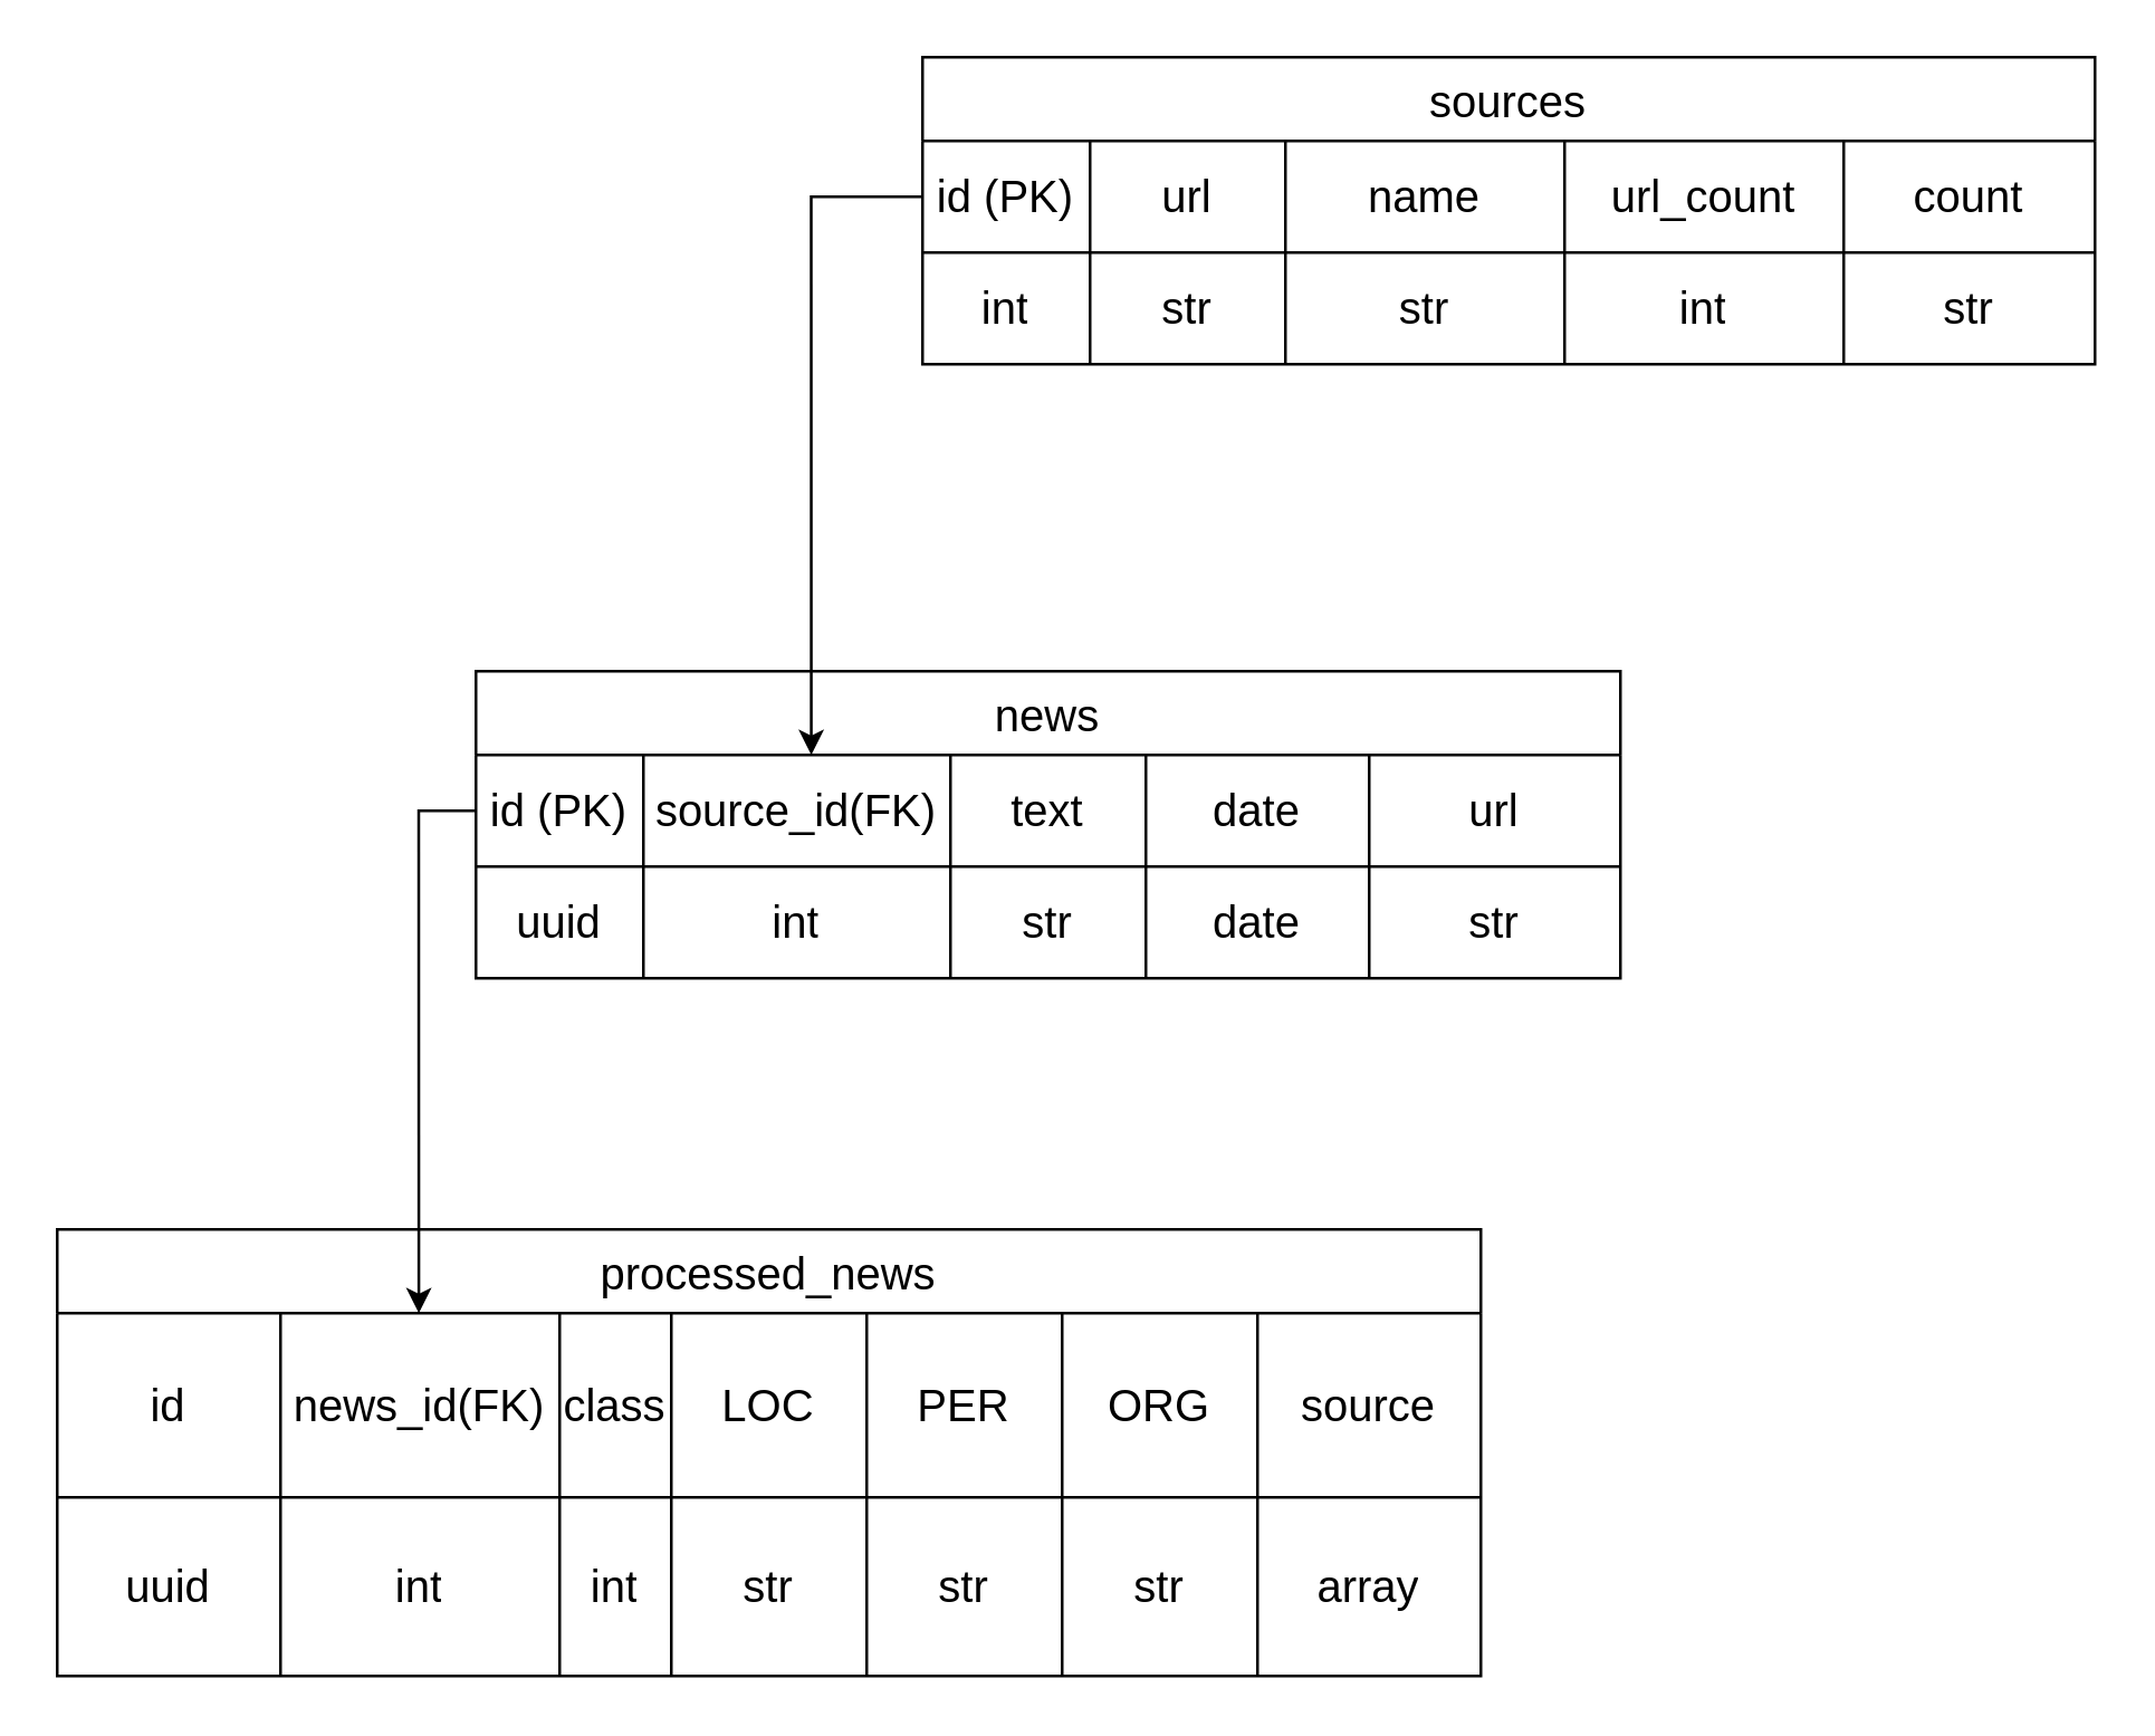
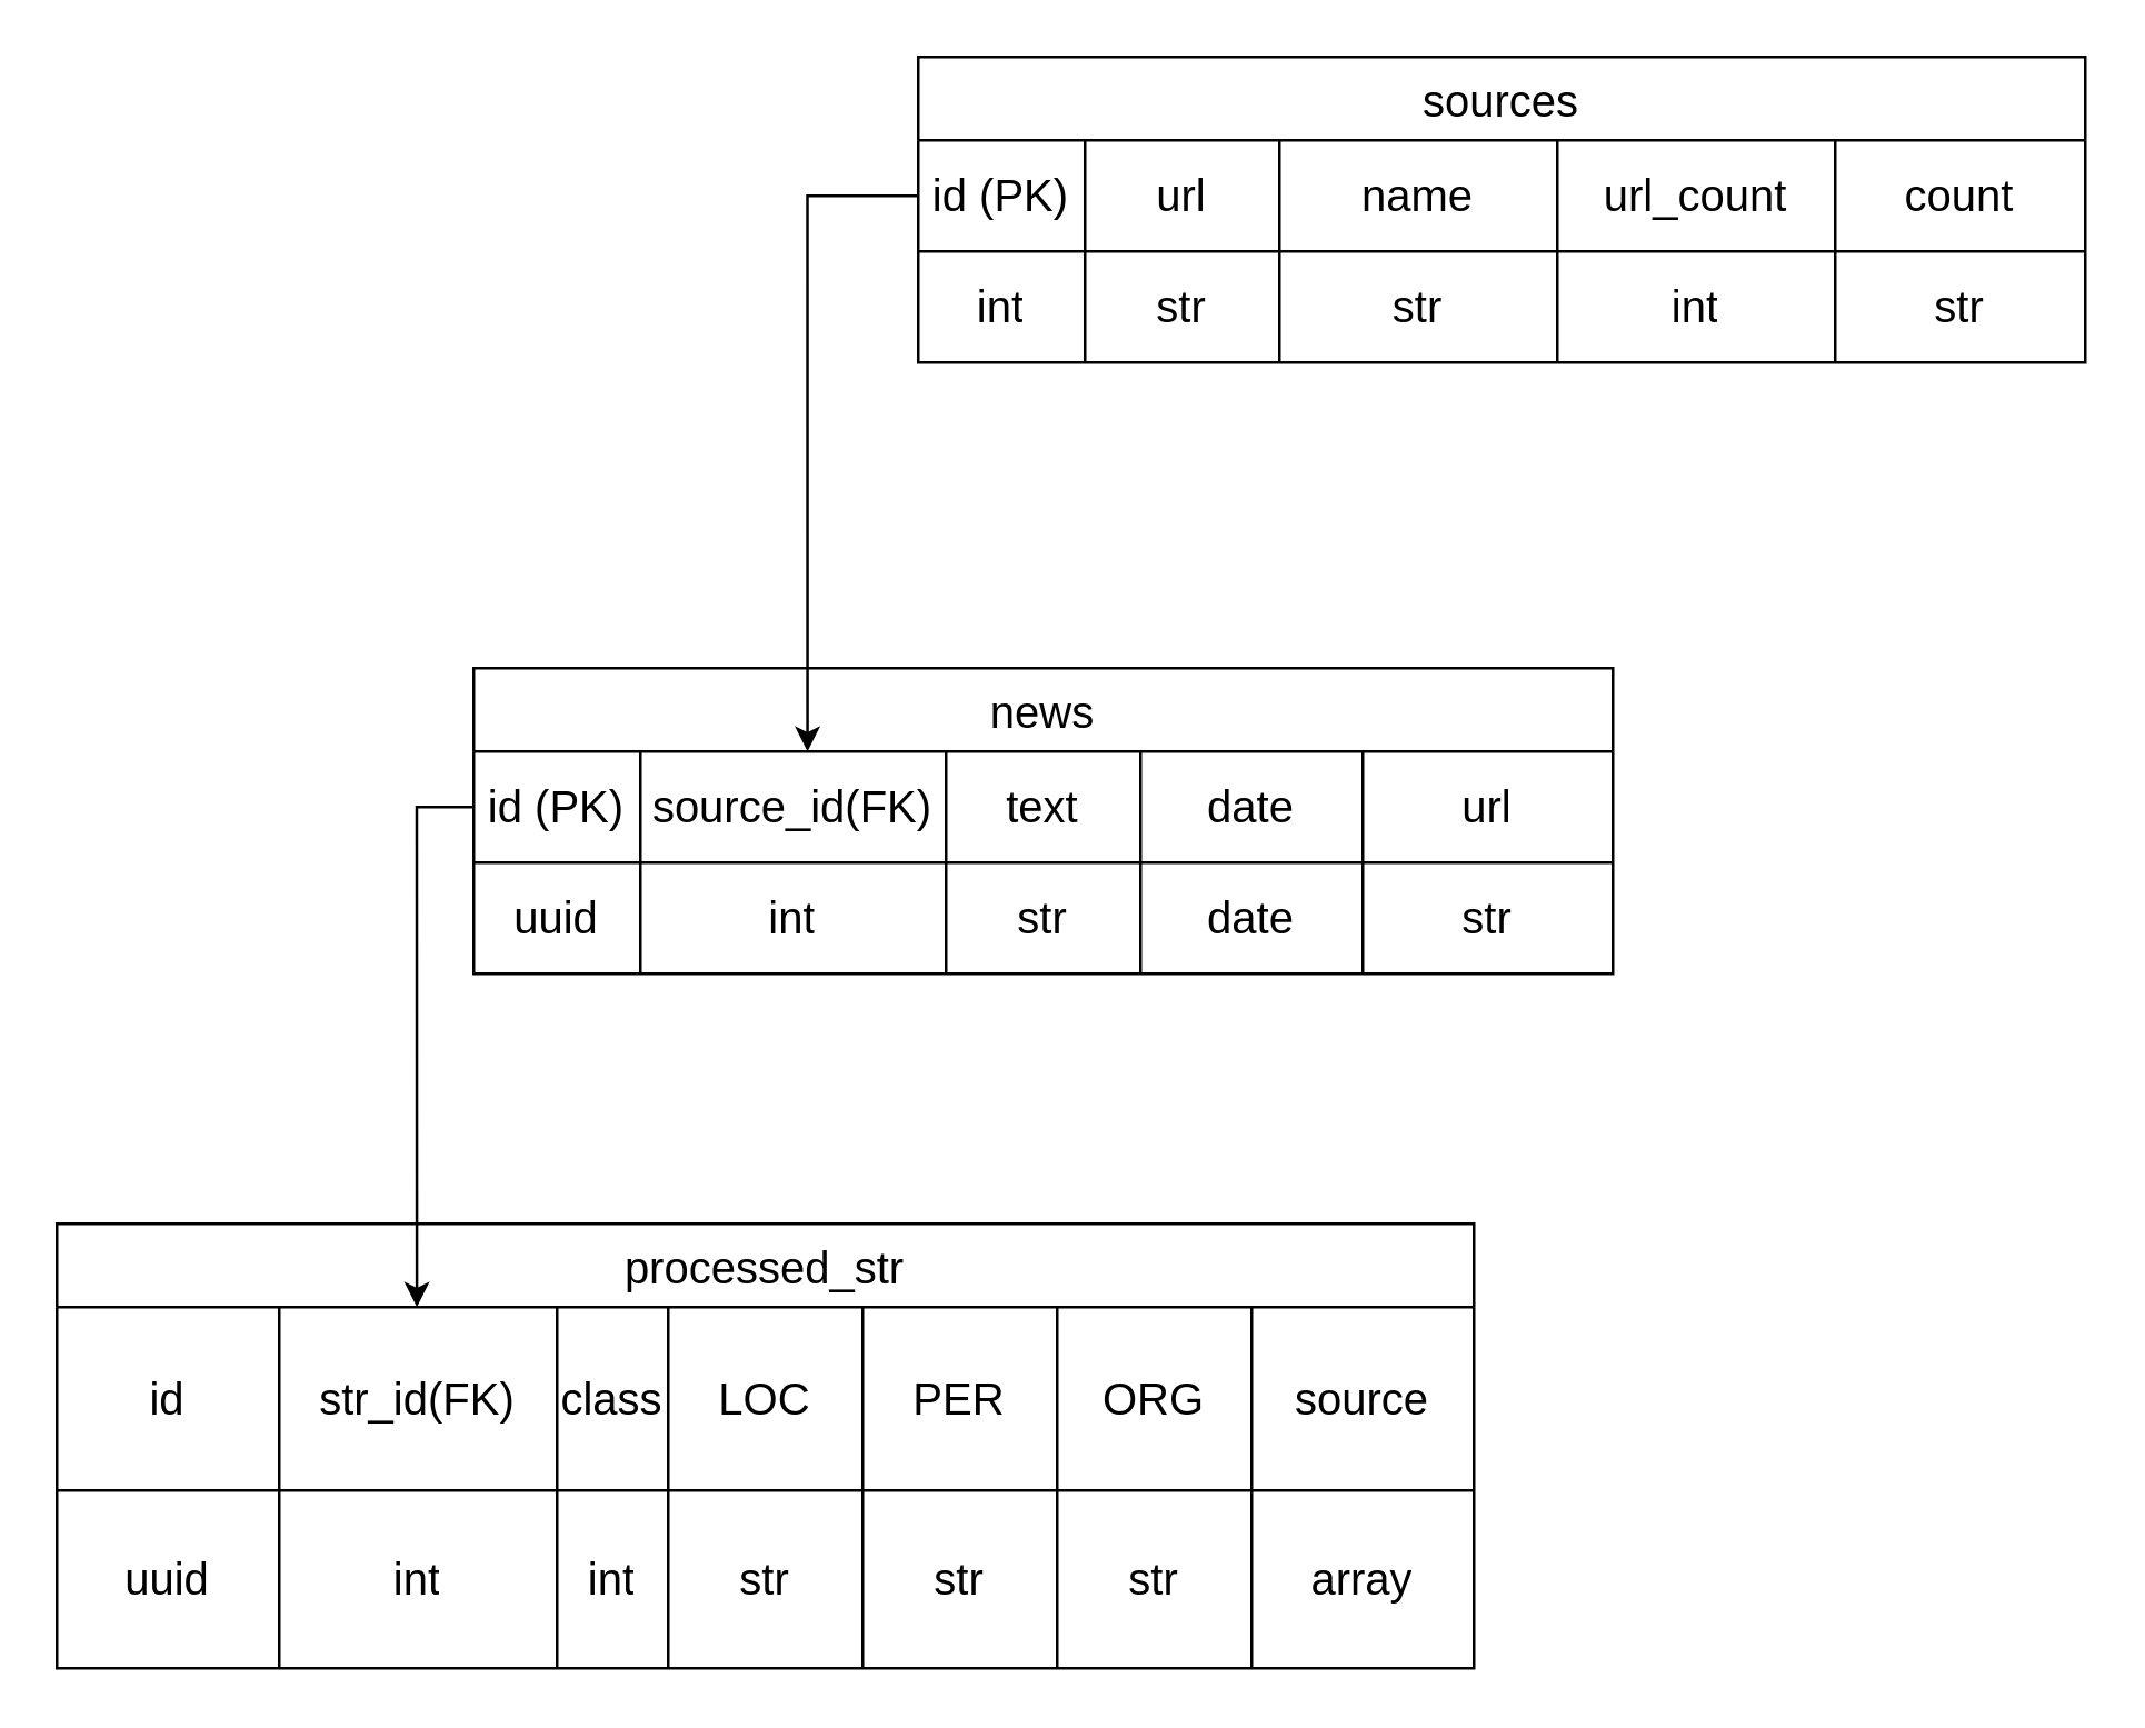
- <mxCell id="15" value="processed_news" style="shape=table;startSize=30;container=1;collapsible=0;childLayout=tableLayout;strokeColor=default;fontSize=16;" vertex="1" parent="1"><mxGeometry x="20" y="440" width="510" height="160" as="geometry" /></mxCell>
+ <mxCell id="15" value="processed_str" style="shape=table;startSize=30;container=1;collapsible=0;childLayout=tableLayout;strokeColor=default;fontSize=16;" vertex="1" parent="1"><mxGeometry x="20" y="440" width="510" height="160" as="geometry" /></mxCell>
- <mxCell id="18" value="news_id(FK)" style="shape=partialRectangle;html=1;whiteSpace=wrap;connectable=0;strokeColor=inherit;overflow=hidden;fillColor=none;top=0;left=0;bottom=0;right=0;pointerEvents=1;fontSize=16;" vertex="1" parent="16"><mxGeometry x="80" width="100" height="66" as="geometry"><mxRectangle width="100" height="66" as="alternateBounds" /></mxGeometry></mxCell>
+ <mxCell id="18" value="str_id(FK)" style="shape=partialRectangle;html=1;whiteSpace=wrap;connectable=0;strokeColor=inherit;overflow=hidden;fillColor=none;top=0;left=0;bottom=0;right=0;pointerEvents=1;fontSize=16;" vertex="1" parent="16"><mxGeometry x="80" width="100" height="66" as="geometry"><mxRectangle width="100" height="66" as="alternateBounds" /></mxGeometry></mxCell>
